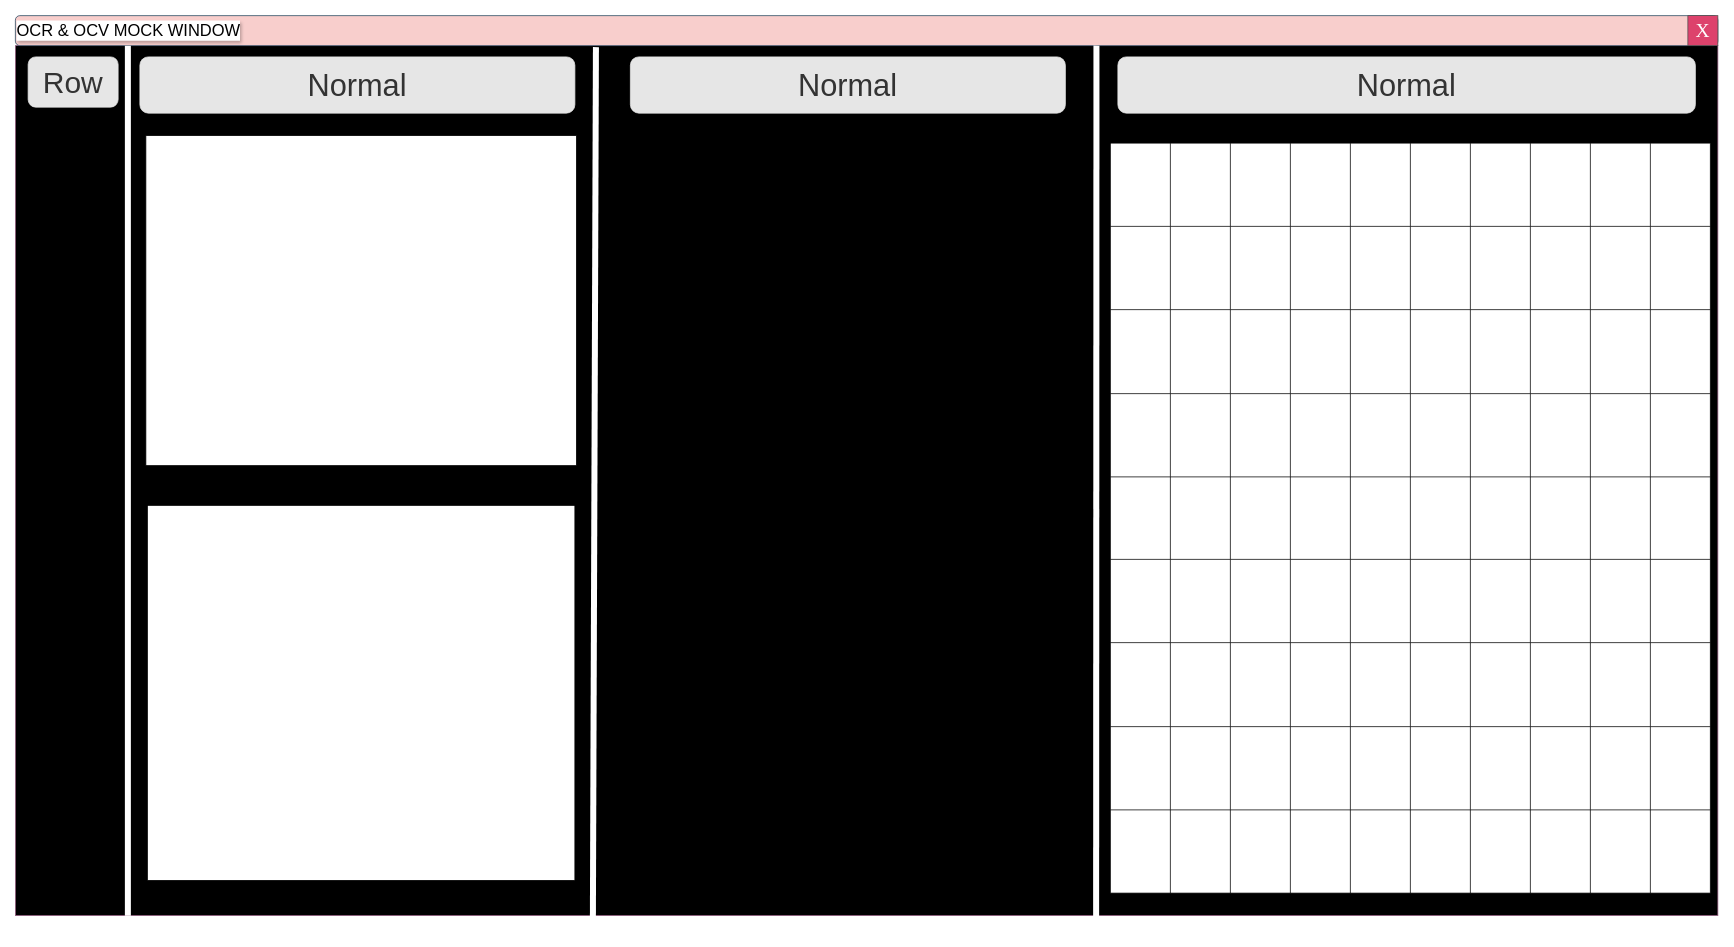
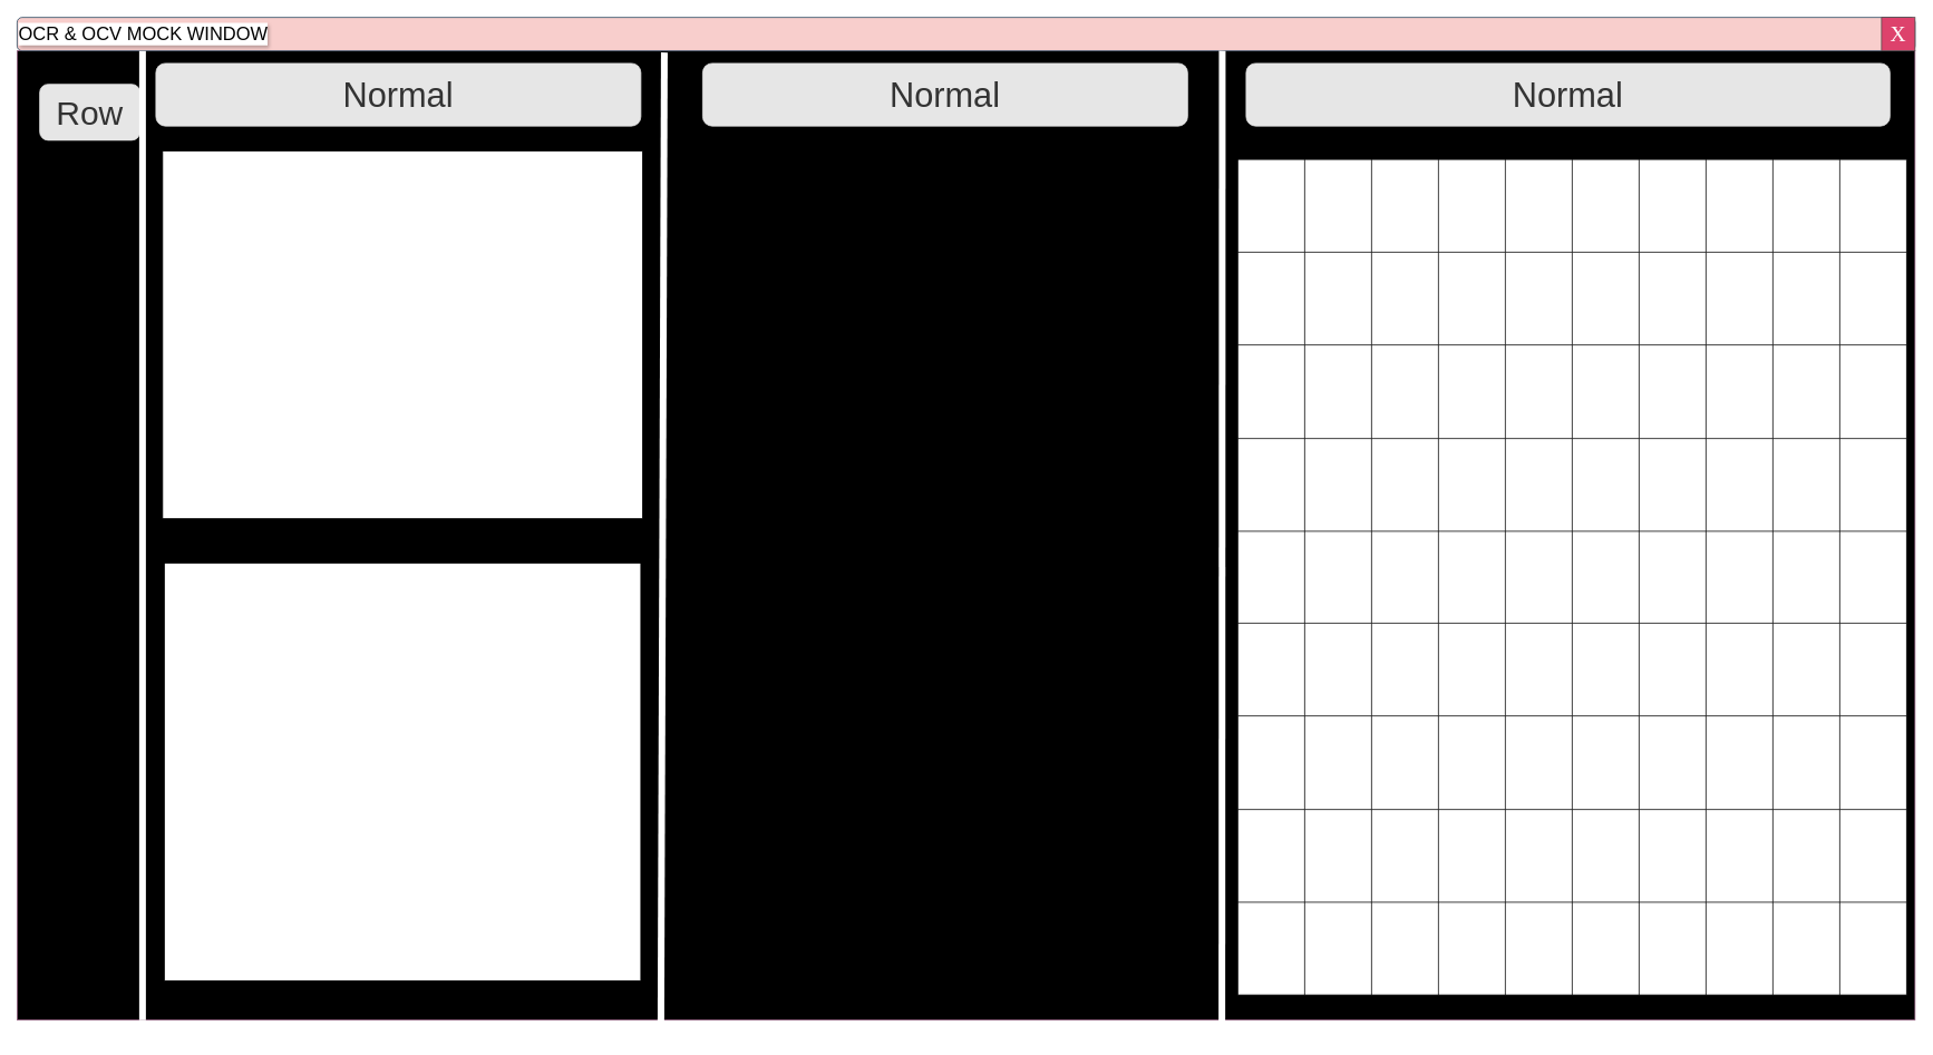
- <mxCell id="8" value="Row" style="rounded=1;html=1;shadow=0;dashed=0;whiteSpace=wrap;fontSize=40;fillColor=#E6E6E6;align=center;strokeColor=#E6E6E6;fontColor=#333333;" vertex="1" parent="1"><mxGeometry x="37" y="75" width="120" height="67" as="geometry" /></mxCell>
+ <mxCell id="8" value="Row" style="rounded=1;html=1;shadow=0;dashed=0;whiteSpace=wrap;fontSize=40;fillColor=#E6E6E6;align=center;strokeColor=#E6E6E6;fontColor=#333333;" vertex="1" parent="1"><mxGeometry x="47" y="100" width="120" height="67" as="geometry" /></mxCell>
